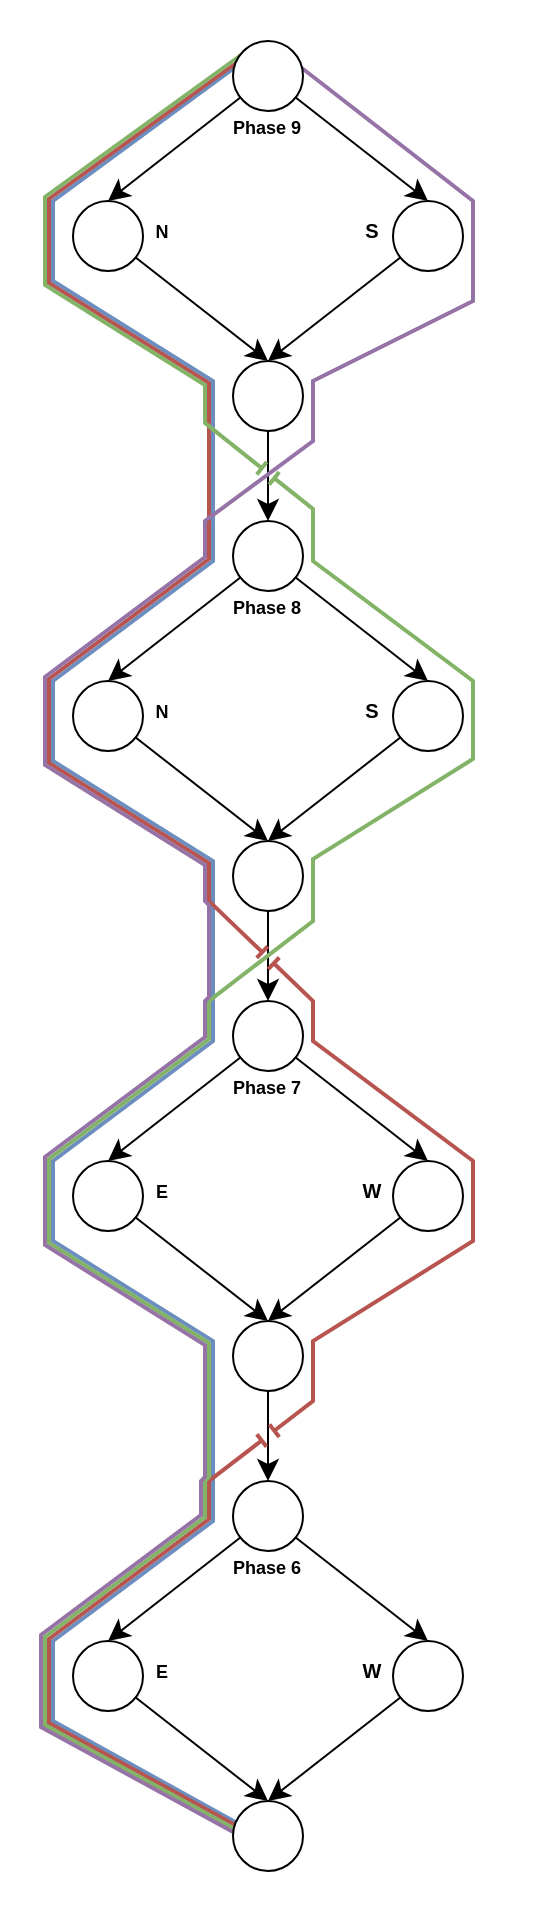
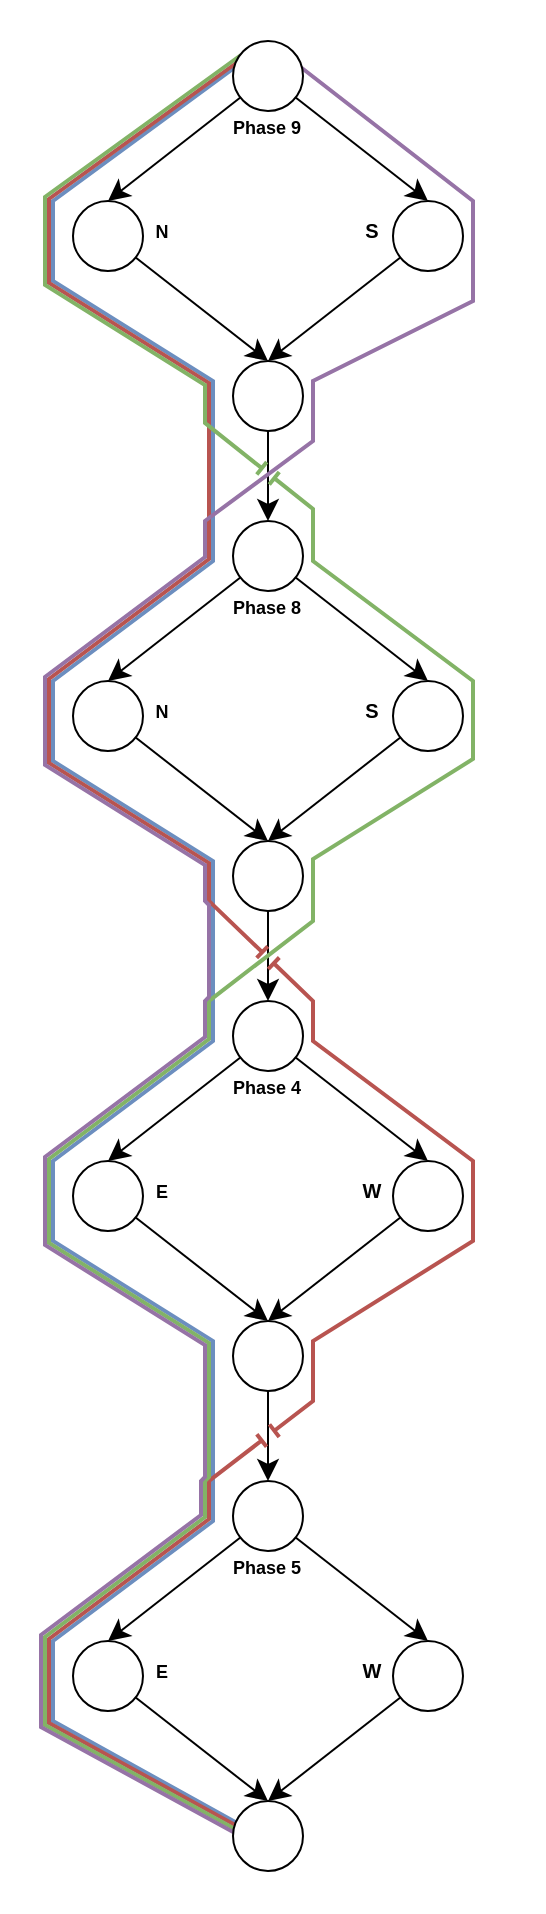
- <mxCell id="38" value="&lt;b style=&quot;font-size: 9px;&quot;&gt;Phase 7&lt;/b&gt;" style="text;html=1;strokeColor=none;fillColor=none;align=center;verticalAlign=middle;whiteSpace=wrap;rounded=0;fontSize=16;container=0;points=[];" vertex="1" parent="1"><mxGeometry x="112.25" y="530" width="42.5" height="21.25" as="geometry" /></mxCell>
+ <mxCell id="38" value="&lt;b style=&quot;font-size: 9px;&quot;&gt;Phase 4&lt;/b&gt;" style="text;html=1;strokeColor=none;fillColor=none;align=center;verticalAlign=middle;whiteSpace=wrap;rounded=0;fontSize=16;container=0;points=[];" vertex="1" parent="1"><mxGeometry x="112.25" y="530" width="42.5" height="21.25" as="geometry" /></mxCell>
- <mxCell id="50" value="&lt;b style=&quot;font-size: 9px;&quot;&gt;Phase 6&lt;/b&gt;" style="text;html=1;strokeColor=none;fillColor=none;align=center;verticalAlign=middle;whiteSpace=wrap;rounded=0;fontSize=16;container=0;points=[];" vertex="1" parent="1"><mxGeometry x="112.25" y="770" width="42.5" height="21.25" as="geometry" /></mxCell>
+ <mxCell id="50" value="&lt;b style=&quot;font-size: 9px;&quot;&gt;Phase 5&lt;/b&gt;" style="text;html=1;strokeColor=none;fillColor=none;align=center;verticalAlign=middle;whiteSpace=wrap;rounded=0;fontSize=16;container=0;points=[];" vertex="1" parent="1"><mxGeometry x="112.25" y="770" width="42.5" height="21.25" as="geometry" /></mxCell>
